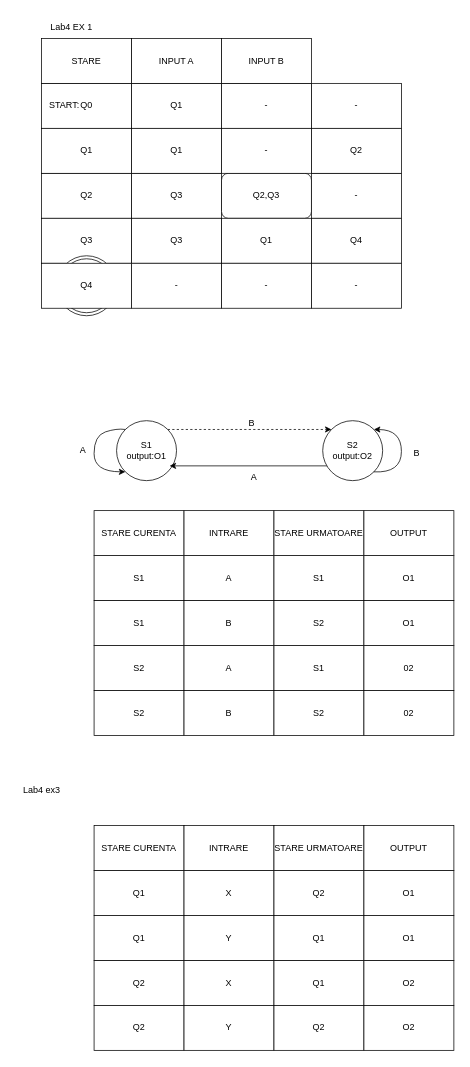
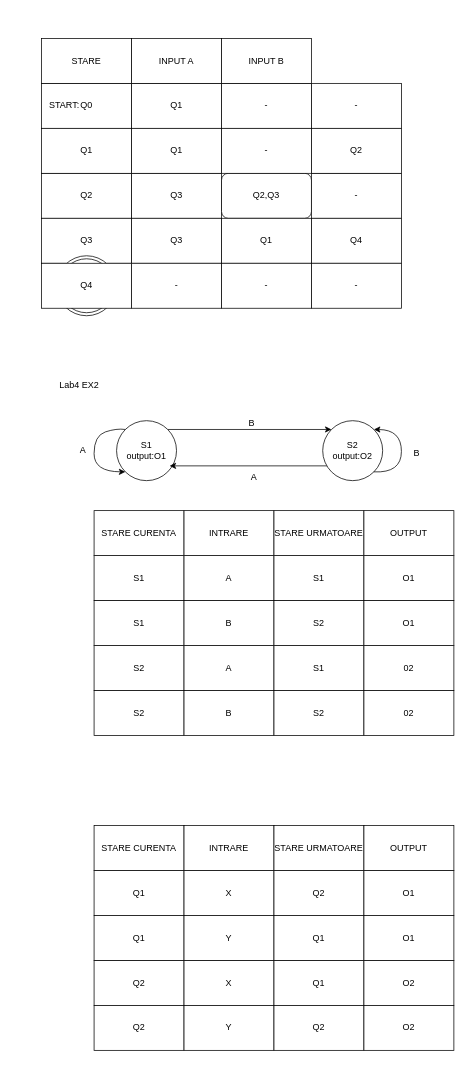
- <mxCell id="85" value="Lab4 EX 1" style="text;html=1;align=center;verticalAlign=middle;whiteSpace=wrap;rounded=0;" vertex="1" parent="1"><mxGeometry x="65" y="20" width="60" height="30" as="geometry" /></mxCell>
+ <mxCell id="63" value="Lab4 EX2" style="text;html=1;align=center;verticalAlign=middle;resizable=0;points=[];autosize=1;strokeColor=none;fillColor=none;" vertex="1" parent="52"><mxGeometry width="80" height="30" as="geometry" /></mxCell>
- <mxCell id="53" style="edgeStyle=orthogonalEdgeStyle;rounded=0;orthogonalLoop=1;jettySize=auto;html=1;exitX=1;exitY=0;exitDx=0;exitDy=0;entryX=0;entryY=0;entryDx=0;entryDy=0;dashed=1;" edge="1" parent="52" source="54" target="56"><mxGeometry relative="1" as="geometry" /></mxCell>
+ <mxCell id="53" style="edgeStyle=orthogonalEdgeStyle;rounded=0;orthogonalLoop=1;jettySize=auto;html=1;exitX=1;exitY=0;exitDx=0;exitDy=0;entryX=0;entryY=0;entryDx=0;entryDy=0;" edge="1" parent="52" source="54" target="56"><mxGeometry relative="1" as="geometry" /></mxCell>
- <mxCell id="30" value="Lab4 ex3" style="text;html=1;align=center;verticalAlign=middle;resizable=0;points=[];autosize=1;strokeColor=none;fillColor=none;" vertex="1" parent="1"><mxGeometry x="20" y="1038" width="70" height="30" as="geometry" /></mxCell>
